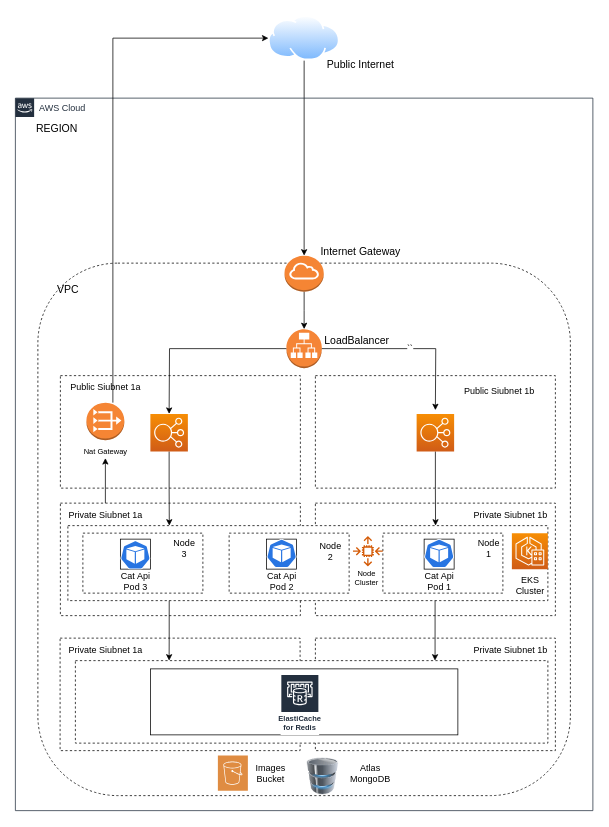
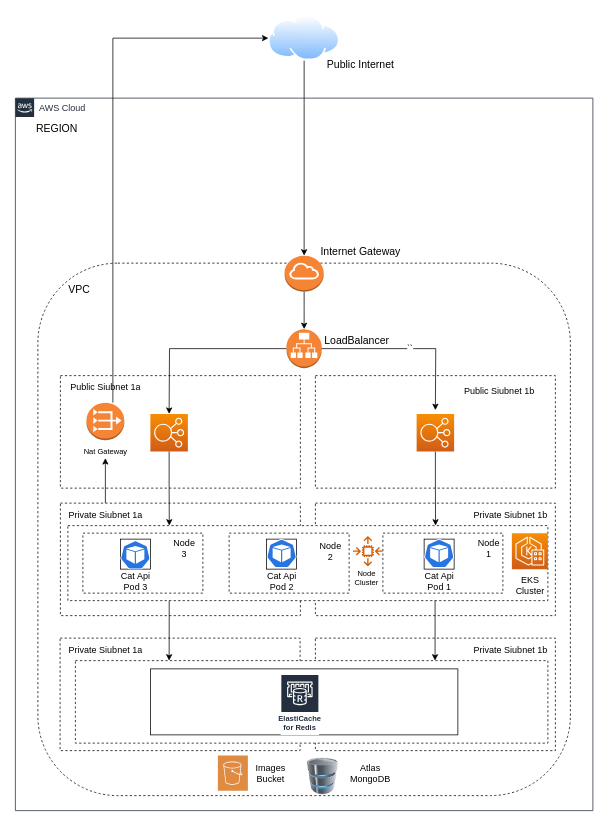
- <mxCell id="8" value="VPC" style="text;html=1;align=center;verticalAlign=middle;resizable=0;points=[];autosize=1;strokeColor=none;fillColor=none;fontSize=14;" parent="1" vertex="1"><mxGeometry x="65" y="370" width="50" height="30" as="geometry" /></mxCell>
+ <mxCell id="8" value="VPC" style="text;html=1;align=center;verticalAlign=middle;resizable=0;points=[];autosize=1;strokeColor=none;fillColor=none;fontSize=14;" parent="1" vertex="1"><mxGeometry x="80" y="370" width="50" height="30" as="geometry" /></mxCell>
